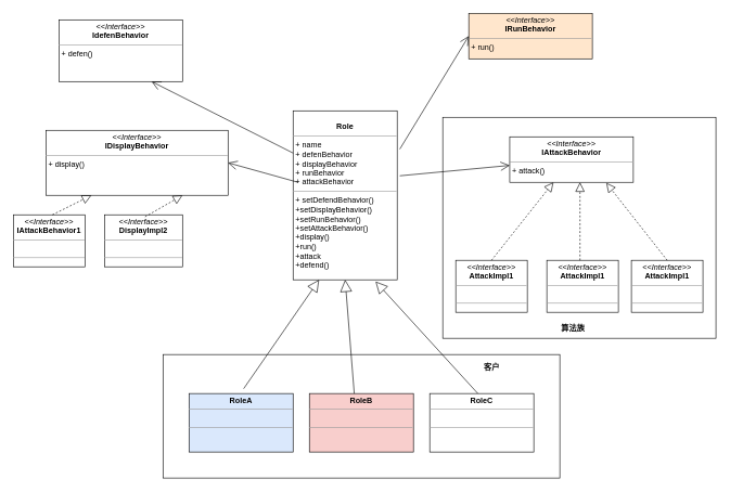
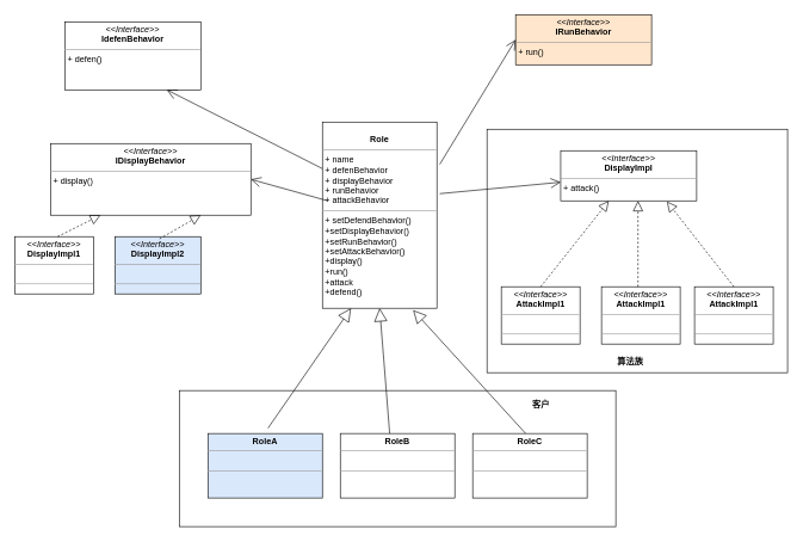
- <mxCell id="10" value="&lt;p style=&quot;margin: 0px ; margin-top: 4px ; text-align: center&quot;&gt;&lt;i&gt;&amp;lt;&amp;lt;Interface&amp;gt;&amp;gt;&lt;/i&gt;&lt;br&gt;&lt;b&gt;IAttackBehavior&lt;/b&gt;&lt;/p&gt;&lt;hr size=&quot;1&quot;&gt;&lt;p style=&quot;margin: 0px ; margin-left: 4px&quot;&gt;+ attack()&lt;br&gt;&lt;/p&gt;" style="verticalAlign=top;align=left;overflow=fill;fontSize=12;fontFamily=Helvetica;html=1;" parent="1" vertex="1"><mxGeometry x="783" y="210" width="190" height="70" as="geometry" /></mxCell>
+ <mxCell id="10" value="&lt;p style=&quot;margin: 0px ; margin-top: 4px ; text-align: center&quot;&gt;&lt;i&gt;&amp;lt;&amp;lt;Interface&amp;gt;&amp;gt;&lt;/i&gt;&lt;br&gt;&lt;b&gt;DisplayImpl&lt;/b&gt;&lt;/p&gt;&lt;hr size=&quot;1&quot;&gt;&lt;p style=&quot;margin: 0px ; margin-left: 4px&quot;&gt;+ attack()&lt;br&gt;&lt;/p&gt;" style="verticalAlign=top;align=left;overflow=fill;fontSize=12;fontFamily=Helvetica;html=1;" parent="1" vertex="1"><mxGeometry x="783" y="210" width="190" height="70" as="geometry" /></mxCell>
- <mxCell id="17" value="&lt;p style=&quot;margin: 0px ; margin-top: 4px ; text-align: center&quot;&gt;&lt;i&gt;&amp;lt;&amp;lt;Interface&amp;gt;&amp;gt;&lt;/i&gt;&lt;br&gt;&lt;b&gt;IAttackBehavior1&lt;/b&gt;&lt;/p&gt;&lt;hr size=&quot;1&quot;&gt;&lt;p style=&quot;margin: 0px ; margin-left: 4px&quot;&gt;&lt;br&gt;&lt;/p&gt;&lt;hr size=&quot;1&quot;&gt;&lt;p style=&quot;margin: 0px ; margin-left: 4px&quot;&gt;&lt;br&gt;&lt;/p&gt;" style="verticalAlign=top;align=left;overflow=fill;fontSize=12;fontFamily=Helvetica;html=1;" parent="1" vertex="1"><mxGeometry x="20" y="330" width="110" height="80" as="geometry" /></mxCell>
+ <mxCell id="17" value="&lt;p style=&quot;margin: 0px ; margin-top: 4px ; text-align: center&quot;&gt;&lt;i&gt;&amp;lt;&amp;lt;Interface&amp;gt;&amp;gt;&lt;/i&gt;&lt;br&gt;&lt;b&gt;DisplayImpl1&lt;/b&gt;&lt;/p&gt;&lt;hr size=&quot;1&quot;&gt;&lt;p style=&quot;margin: 0px ; margin-left: 4px&quot;&gt;&lt;br&gt;&lt;/p&gt;&lt;hr size=&quot;1&quot;&gt;&lt;p style=&quot;margin: 0px ; margin-left: 4px&quot;&gt;&lt;br&gt;&lt;/p&gt;" style="verticalAlign=top;align=left;overflow=fill;fontSize=12;fontFamily=Helvetica;html=1;" parent="1" vertex="1"><mxGeometry x="20" y="330" width="110" height="80" as="geometry" /></mxCell>
- <mxCell id="18" value="&lt;p style=&quot;margin: 0px ; margin-top: 4px ; text-align: center&quot;&gt;&lt;i&gt;&amp;lt;&amp;lt;Interface&amp;gt;&amp;gt;&lt;/i&gt;&lt;br&gt;&lt;b&gt;DisplayImpl2&lt;/b&gt;&lt;/p&gt;&lt;hr size=&quot;1&quot;&gt;&lt;p style=&quot;margin: 0px ; margin-left: 4px&quot;&gt;&lt;br&gt;&lt;/p&gt;&lt;hr size=&quot;1&quot;&gt;&lt;p style=&quot;margin: 0px ; margin-left: 4px&quot;&gt;&lt;br&gt;&lt;/p&gt;" style="verticalAlign=top;align=left;overflow=fill;fontSize=12;fontFamily=Helvetica;html=1;" parent="1" vertex="1"><mxGeometry x="160" y="330" width="120" height="80" as="geometry" /></mxCell>
+ <mxCell id="18" value="&lt;p style=&quot;margin: 0px ; margin-top: 4px ; text-align: center&quot;&gt;&lt;i&gt;&amp;lt;&amp;lt;Interface&amp;gt;&amp;gt;&lt;/i&gt;&lt;br&gt;&lt;b&gt;DisplayImpl2&lt;/b&gt;&lt;/p&gt;&lt;hr size=&quot;1&quot;&gt;&lt;p style=&quot;margin: 0px ; margin-left: 4px&quot;&gt;&lt;br&gt;&lt;/p&gt;&lt;hr size=&quot;1&quot;&gt;&lt;p style=&quot;margin: 0px ; margin-left: 4px&quot;&gt;&lt;br&gt;&lt;/p&gt;" style="verticalAlign=top;align=left;overflow=fill;fontSize=12;fontFamily=Helvetica;html=1;fillColor=#dae8fc;" parent="1" vertex="1"><mxGeometry x="160" y="330" width="120" height="80" as="geometry" /></mxCell>
- <mxCell id="25" value="&lt;p style=&quot;margin: 0px ; margin-top: 4px ; text-align: center&quot;&gt;&lt;b&gt;RoleB&lt;/b&gt;&lt;/p&gt;&lt;hr size=&quot;1&quot;&gt;&lt;p style=&quot;margin: 0px ; margin-left: 4px&quot;&gt;&lt;br&gt;&lt;/p&gt;&lt;hr size=&quot;1&quot;&gt;&lt;p style=&quot;margin: 0px ; margin-left: 4px&quot;&gt;&lt;br&gt;&lt;/p&gt;" style="verticalAlign=top;align=left;overflow=fill;fontSize=12;fontFamily=Helvetica;html=1;fillColor=#f8cecc;" parent="1" vertex="1"><mxGeometry x="475" y="605" width="160" height="90" as="geometry" /></mxCell>
+ <mxCell id="25" value="&lt;p style=&quot;margin: 0px ; margin-top: 4px ; text-align: center&quot;&gt;&lt;b&gt;RoleB&lt;/b&gt;&lt;/p&gt;&lt;hr size=&quot;1&quot;&gt;&lt;p style=&quot;margin: 0px ; margin-left: 4px&quot;&gt;&lt;br&gt;&lt;/p&gt;&lt;hr size=&quot;1&quot;&gt;&lt;p style=&quot;margin: 0px ; margin-left: 4px&quot;&gt;&lt;br&gt;&lt;/p&gt;" style="verticalAlign=top;align=left;overflow=fill;fontSize=12;fontFamily=Helvetica;html=1;" parent="1" vertex="1"><mxGeometry x="475" y="605" width="160" height="90" as="geometry" /></mxCell>
